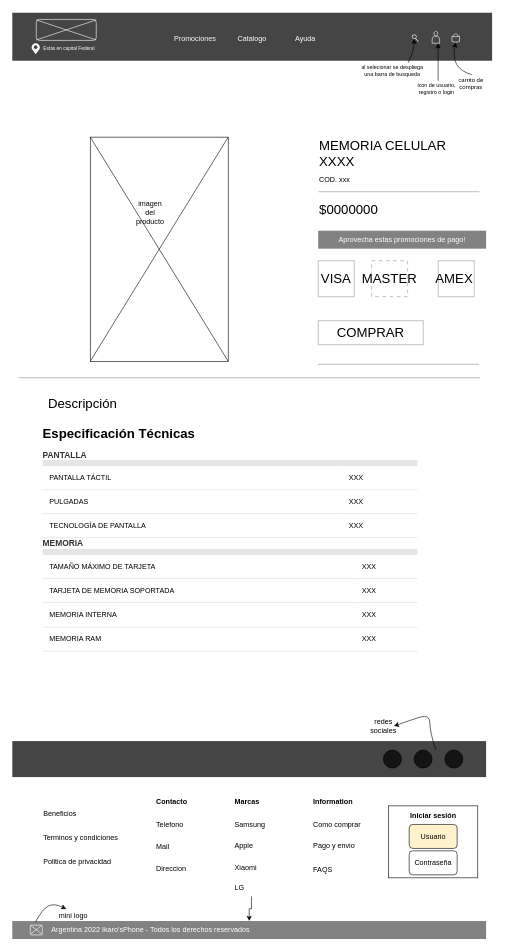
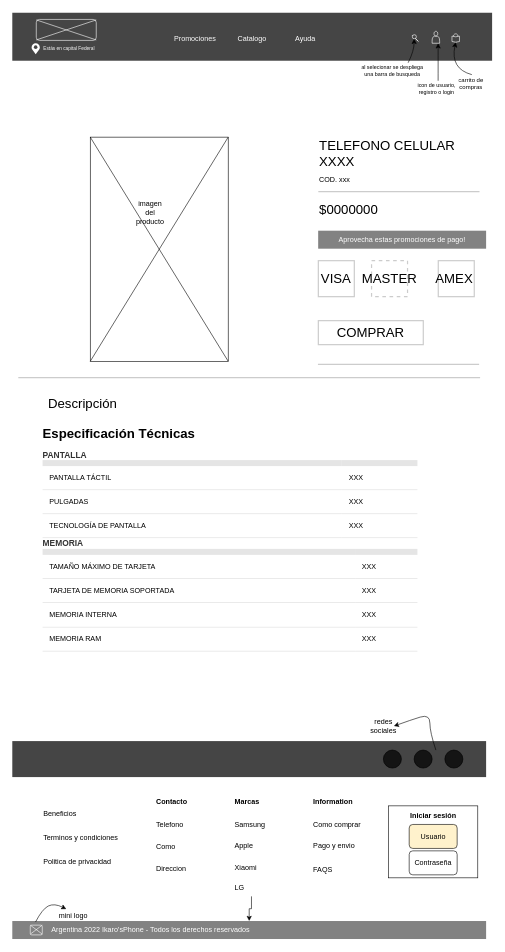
- <mxCell id="57" value="MEMORIA CELULAR XXXX" style="text;html=1;strokeColor=none;fillColor=none;align=left;verticalAlign=middle;whiteSpace=wrap;rounded=0;fontSize=22;" vertex="1" parent="1"><mxGeometry x="530.25" y="228" width="248.06" height="56" as="geometry" /></mxCell>
+ <mxCell id="57" value="TELEFONO CELULAR XXXX" style="text;html=1;strokeColor=none;fillColor=none;align=left;verticalAlign=middle;whiteSpace=wrap;rounded=0;fontSize=22;" vertex="1" parent="1"><mxGeometry x="530.25" y="228" width="248.06" height="56" as="geometry" /></mxCell>
- <mxCell id="37" value="Mail" style="text;html=1;strokeColor=none;fillColor=none;align=left;verticalAlign=middle;whiteSpace=wrap;rounded=0;" vertex="1" parent="1"><mxGeometry x="258" y="1397" width="60" height="30" as="geometry" /></mxCell>
+ <mxCell id="37" value="Como" style="text;html=1;strokeColor=none;fillColor=none;align=left;verticalAlign=middle;whiteSpace=wrap;rounded=0;" vertex="1" parent="1"><mxGeometry x="258" y="1397" width="60" height="30" as="geometry" /></mxCell>
